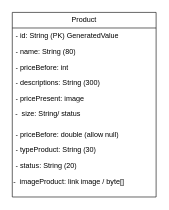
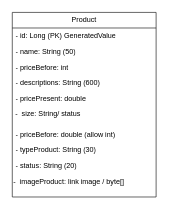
- <mxCell id="3" value="- id: String (PK)&amp;nbsp;GeneratedValue" style="text;strokeColor=none;fillColor=none;align=left;verticalAlign=top;spacingLeft=4;spacingRight=4;overflow=hidden;rotatable=0;points=[[0,0.5],[1,0.5]];portConstraint=eastwest;whiteSpace=wrap;html=1;" parent="2" vertex="1"><mxGeometry y="26" width="240" height="26" as="geometry" /></mxCell>
+ <mxCell id="3" value="- id: Long (PK)&amp;nbsp;GeneratedValue" style="text;strokeColor=none;fillColor=none;align=left;verticalAlign=top;spacingLeft=4;spacingRight=4;overflow=hidden;rotatable=0;points=[[0,0.5],[1,0.5]];portConstraint=eastwest;whiteSpace=wrap;html=1;" parent="2" vertex="1"><mxGeometry y="26" width="240" height="26" as="geometry" /></mxCell>
- <mxCell id="4" value="- name: String (80)" style="text;strokeColor=none;fillColor=none;align=left;verticalAlign=top;spacingLeft=4;spacingRight=4;overflow=hidden;rotatable=0;points=[[0,0.5],[1,0.5]];portConstraint=eastwest;whiteSpace=wrap;html=1;" parent="2" vertex="1"><mxGeometry y="52" width="240" height="26" as="geometry" /></mxCell>
+ <mxCell id="4" value="- name: String (50)" style="text;strokeColor=none;fillColor=none;align=left;verticalAlign=top;spacingLeft=4;spacingRight=4;overflow=hidden;rotatable=0;points=[[0,0.5],[1,0.5]];portConstraint=eastwest;whiteSpace=wrap;html=1;" parent="2" vertex="1"><mxGeometry y="52" width="240" height="26" as="geometry" /></mxCell>
- <mxCell id="6" value="- descriptions: String (300)" style="text;strokeColor=none;fillColor=none;align=left;verticalAlign=top;spacingLeft=4;spacingRight=4;overflow=hidden;rotatable=0;points=[[0,0.5],[1,0.5]];portConstraint=eastwest;whiteSpace=wrap;html=1;" parent="2" vertex="1"><mxGeometry y="104" width="240" height="26" as="geometry" /></mxCell>
+ <mxCell id="6" value="- descriptions: String (600)" style="text;strokeColor=none;fillColor=none;align=left;verticalAlign=top;spacingLeft=4;spacingRight=4;overflow=hidden;rotatable=0;points=[[0,0.5],[1,0.5]];portConstraint=eastwest;whiteSpace=wrap;html=1;" parent="2" vertex="1"><mxGeometry y="104" width="240" height="26" as="geometry" /></mxCell>
- <mxCell id="7" value="- pricePresent: image&amp;nbsp;" style="text;strokeColor=none;fillColor=none;align=left;verticalAlign=top;spacingLeft=4;spacingRight=4;overflow=hidden;rotatable=0;points=[[0,0.5],[1,0.5]];portConstraint=eastwest;whiteSpace=wrap;html=1;" parent="2" vertex="1"><mxGeometry y="130" width="240" height="26" as="geometry" /></mxCell>
+ <mxCell id="7" value="- pricePresent: double&amp;nbsp;" style="text;strokeColor=none;fillColor=none;align=left;verticalAlign=top;spacingLeft=4;spacingRight=4;overflow=hidden;rotatable=0;points=[[0,0.5],[1,0.5]];portConstraint=eastwest;whiteSpace=wrap;html=1;" parent="2" vertex="1"><mxGeometry y="130" width="240" height="26" as="geometry" /></mxCell>
- <mxCell id="9" value="- priceBefore: double (allow null)" style="text;strokeColor=none;fillColor=none;align=left;verticalAlign=top;spacingLeft=4;spacingRight=4;overflow=hidden;rotatable=0;points=[[0,0.5],[1,0.5]];portConstraint=eastwest;whiteSpace=wrap;html=1;" parent="2" vertex="1"><mxGeometry y="190" width="240" height="26" as="geometry" /></mxCell>
+ <mxCell id="9" value="- priceBefore: double (allow int)" style="text;strokeColor=none;fillColor=none;align=left;verticalAlign=top;spacingLeft=4;spacingRight=4;overflow=hidden;rotatable=0;points=[[0,0.5],[1,0.5]];portConstraint=eastwest;whiteSpace=wrap;html=1;" parent="2" vertex="1"><mxGeometry y="190" width="240" height="26" as="geometry" /></mxCell>
